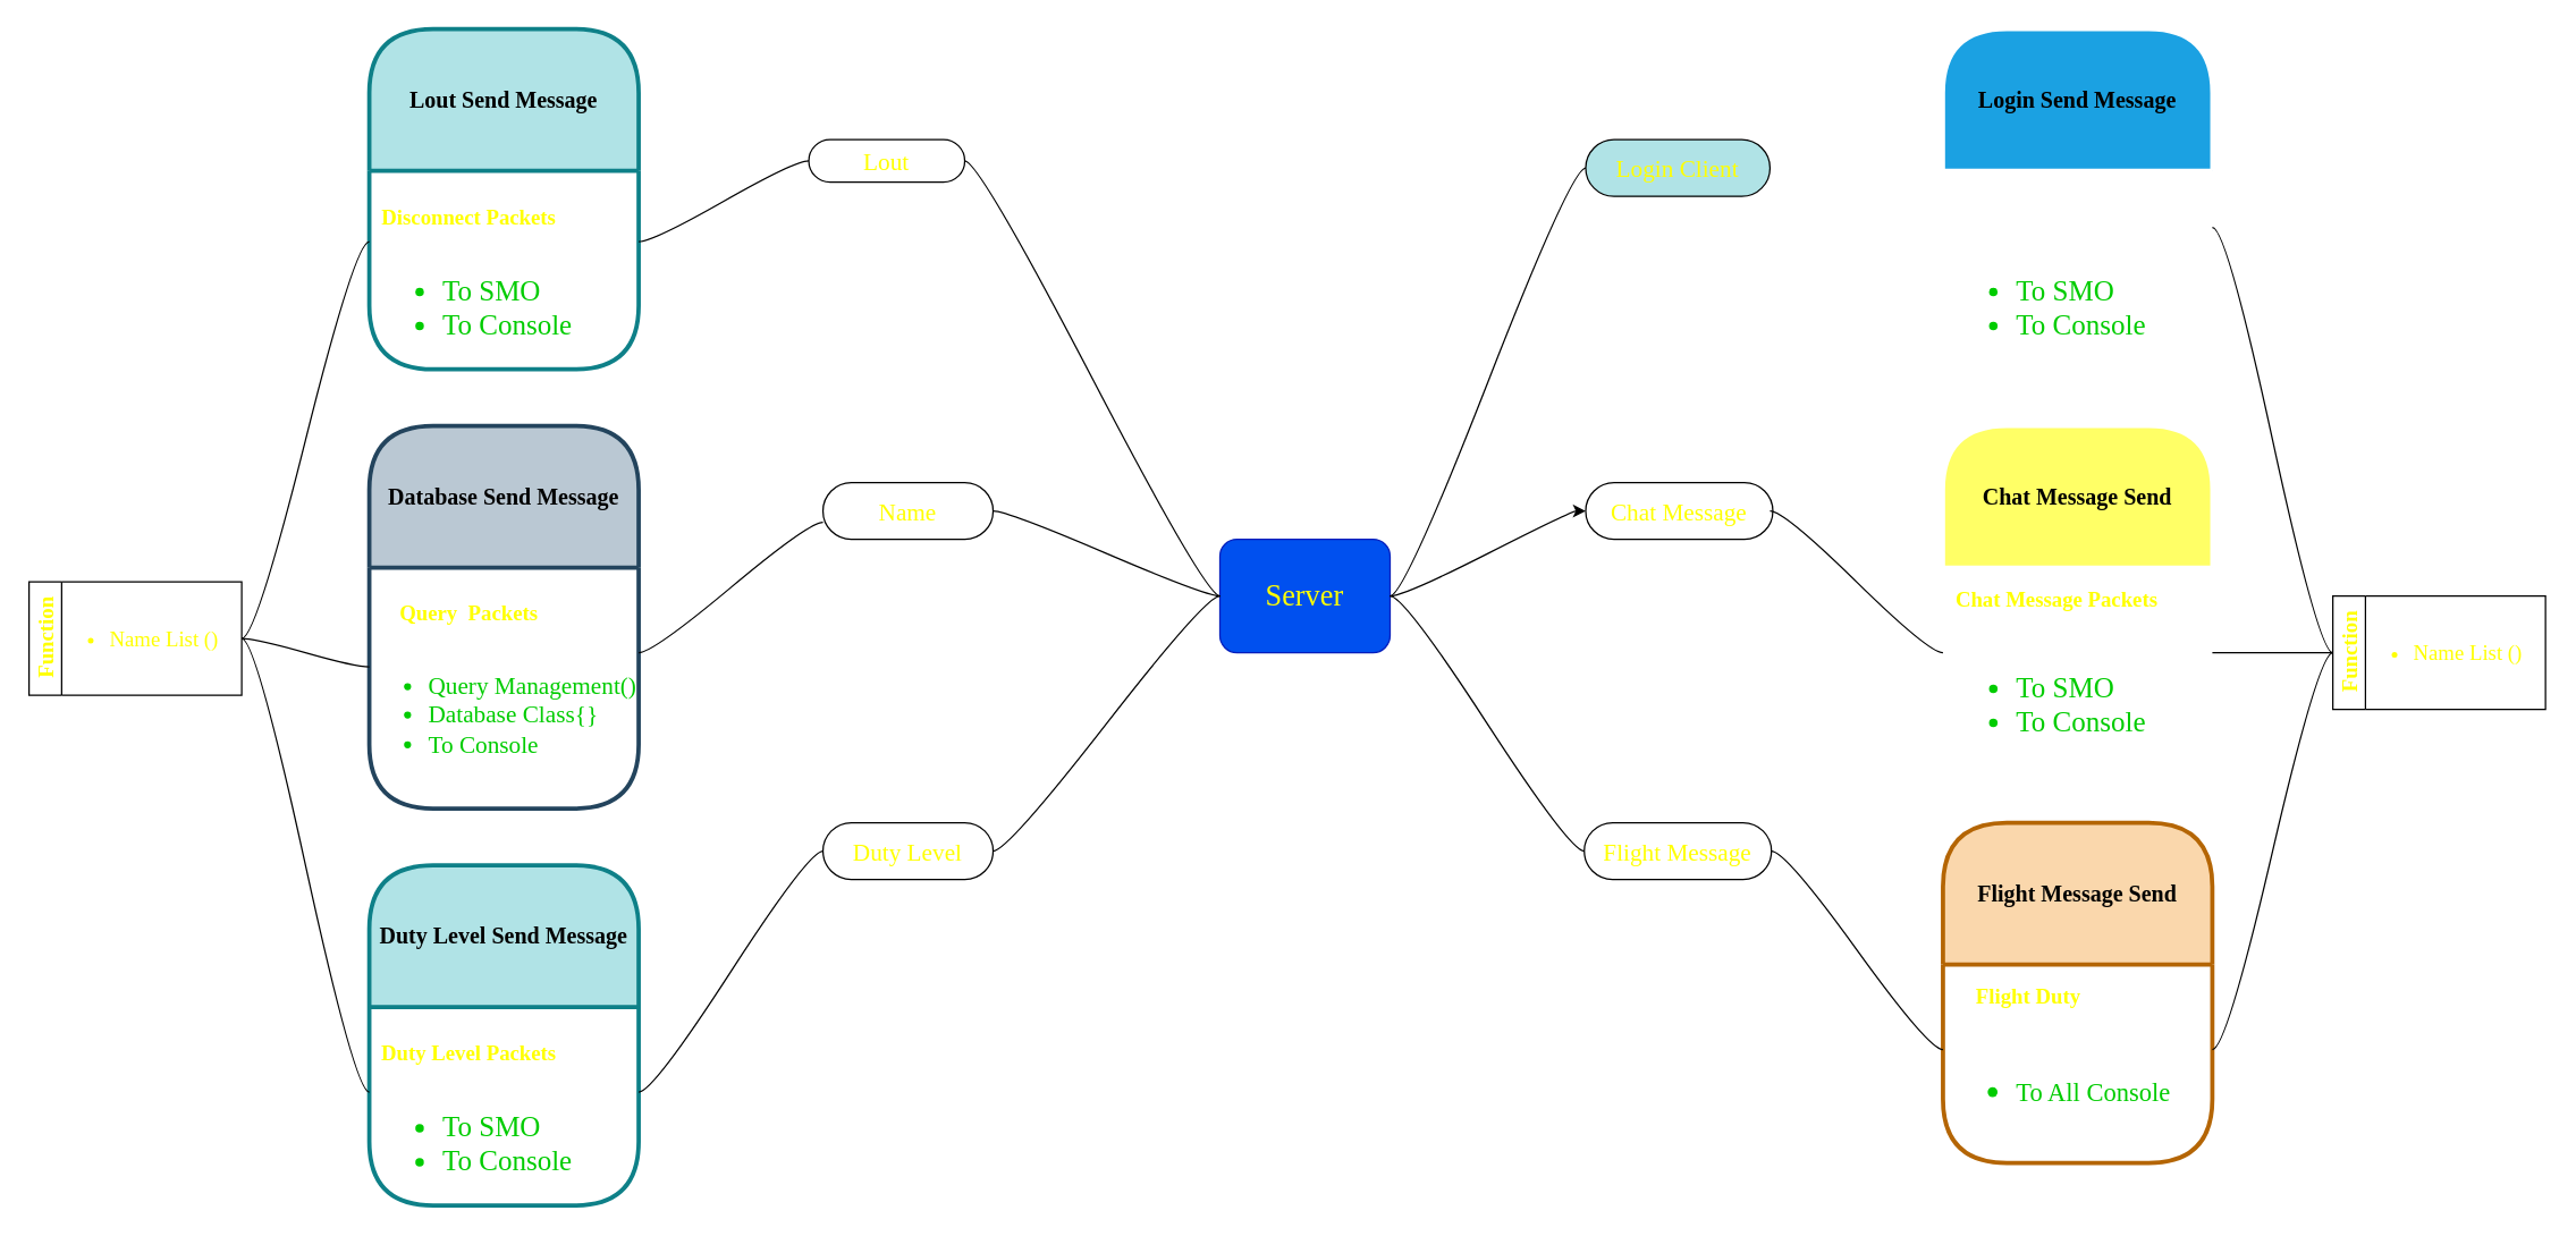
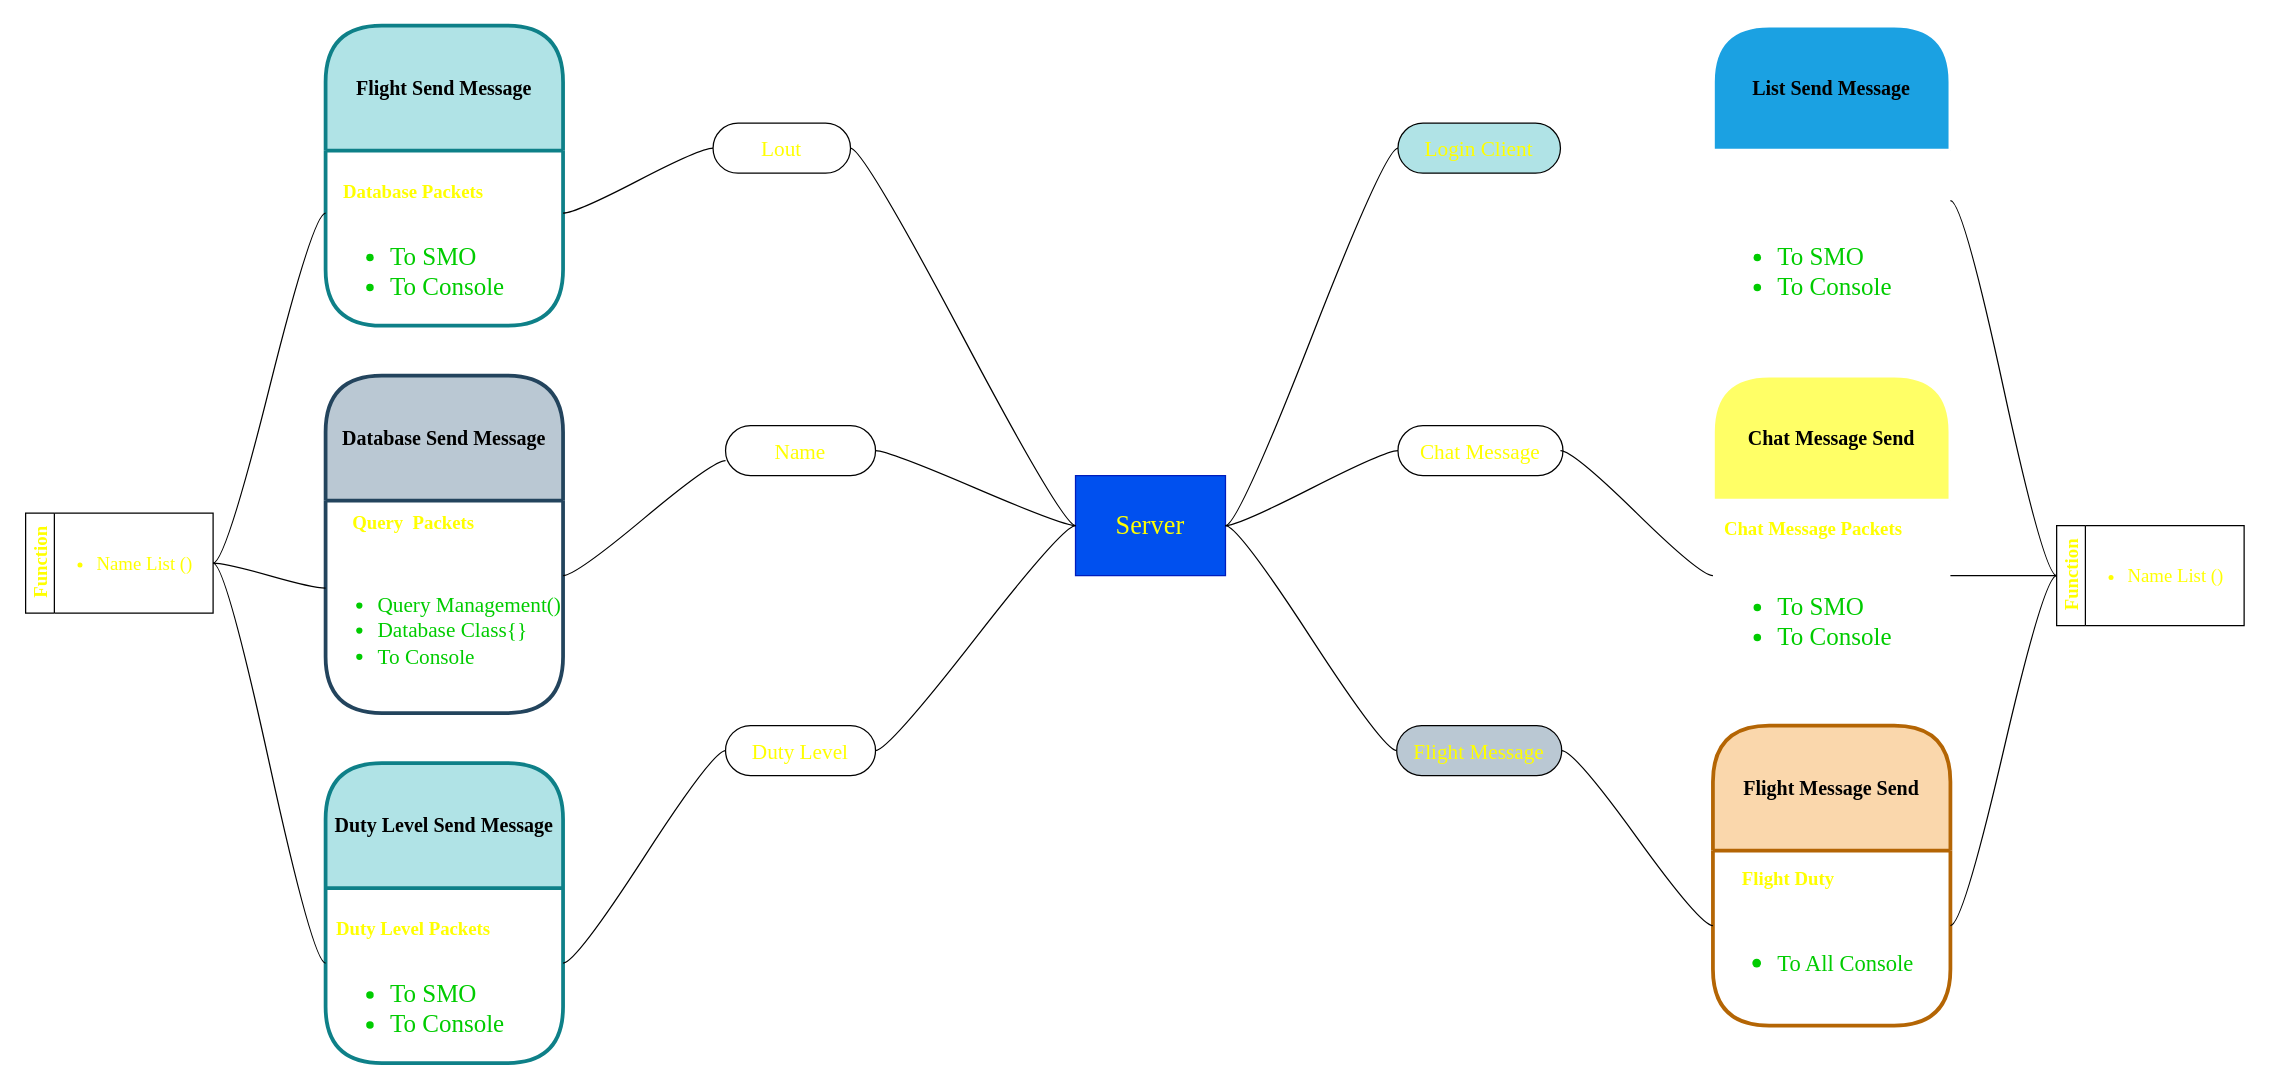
- <mxCell id="30" value="&lt;font color=&quot;#000000&quot;&gt;&lt;span style=&quot;font-size: 16px;&quot;&gt;Lout Send Message&lt;/span&gt;&lt;/font&gt;" style="swimlane;whiteSpace=wrap;html=1;rounded=1;shadow=0;glass=0;sketch=0;fontFamily=Times New Roman;fontSize=19;startSize=100;fillColor=#b0e3e6;strokeColor=#0e8088;strokeWidth=3;" vertex="1" parent="1"><mxGeometry x="260" y="20" width="190" height="240" as="geometry"><mxRectangle x="30" y="250" width="260" height="100" as="alternateBounds" /></mxGeometry></mxCell>
+ <mxCell id="30" value="&lt;font color=&quot;#000000&quot;&gt;&lt;span style=&quot;font-size: 16px;&quot;&gt;Flight Send Message&lt;/span&gt;&lt;/font&gt;" style="swimlane;whiteSpace=wrap;html=1;rounded=1;shadow=0;glass=0;sketch=0;fontFamily=Times New Roman;fontSize=19;startSize=100;fillColor=#b0e3e6;strokeColor=#0e8088;strokeWidth=3;" vertex="1" parent="1"><mxGeometry x="260" y="20" width="190" height="240" as="geometry"><mxRectangle x="30" y="250" width="260" height="100" as="alternateBounds" /></mxGeometry></mxCell>
- <mxCell id="15" value="&lt;font color=&quot;#000000&quot;&gt;&lt;span style=&quot;font-size: 16px;&quot;&gt;Login Send Message&lt;/span&gt;&lt;/font&gt;" style="swimlane;whiteSpace=wrap;html=1;rounded=1;shadow=0;glass=0;sketch=0;fontFamily=Times New Roman;fontSize=19;startSize=100;fillColor=#1ba1e2;fontColor=#ffffff;strokeColor=#FFFFFF;strokeWidth=3;" vertex="1" parent="1"><mxGeometry x="1370" y="20" width="190" height="240" as="geometry"><mxRectangle x="30" y="250" width="260" height="100" as="alternateBounds" /></mxGeometry></mxCell>
+ <mxCell id="15" value="&lt;font color=&quot;#000000&quot;&gt;&lt;span style=&quot;font-size: 16px;&quot;&gt;List Send Message&lt;/span&gt;&lt;/font&gt;" style="swimlane;whiteSpace=wrap;html=1;rounded=1;shadow=0;glass=0;sketch=0;fontFamily=Times New Roman;fontSize=19;startSize=100;fillColor=#1ba1e2;fontColor=#ffffff;strokeColor=#FFFFFF;strokeWidth=3;" vertex="1" parent="1"><mxGeometry x="1370" y="20" width="190" height="240" as="geometry"><mxRectangle x="30" y="250" width="260" height="100" as="alternateBounds" /></mxGeometry></mxCell>
- <mxCell id="9" value="&lt;span style=&quot;font-size: 17px;&quot;&gt;Lout&lt;/span&gt;" style="whiteSpace=wrap;html=1;rounded=1;arcSize=50;align=center;verticalAlign=middle;strokeWidth=1;autosize=1;spacing=4;treeFolding=1;treeMoving=1;newEdgeStyle={&quot;edgeStyle&quot;:&quot;entityRelationEdgeStyle&quot;,&quot;startArrow&quot;:&quot;none&quot;,&quot;endArrow&quot;:&quot;none&quot;,&quot;segment&quot;:10,&quot;curved&quot;:1};fontFamily=Times New Roman;fontSize=21;fontColor=#FFFF00;" vertex="1" parent="1"><mxGeometry x="570" y="98" width="110" height="30" as="geometry" /></mxCell>
+ <mxCell id="9" value="&lt;span style=&quot;font-size: 17px;&quot;&gt;Lout&lt;/span&gt;" style="whiteSpace=wrap;html=1;rounded=1;arcSize=50;align=center;verticalAlign=middle;strokeWidth=1;autosize=1;spacing=4;treeFolding=1;treeMoving=1;newEdgeStyle={&quot;edgeStyle&quot;:&quot;entityRelationEdgeStyle&quot;,&quot;startArrow&quot;:&quot;none&quot;,&quot;endArrow&quot;:&quot;none&quot;,&quot;segment&quot;:10,&quot;curved&quot;:1};fontFamily=Times New Roman;fontSize=21;fontColor=#FFFF00;" vertex="1" parent="1"><mxGeometry x="570" y="98" width="110" height="40" as="geometry" /></mxCell>
- <mxCell id="31" value="&lt;b style=&quot;&quot;&gt;&lt;font style=&quot;font-size: 15px;&quot;&gt;Disconnect Packets&lt;/font&gt;&lt;/b&gt;" style="text;strokeColor=none;fillColor=none;html=1;fontSize=24;fontStyle=1;verticalAlign=middle;align=center;rounded=1;shadow=0;glass=0;sketch=0;fontFamily=Times New Roman;fontColor=#FFFF00;" vertex="1" parent="30"><mxGeometry x="20" y="110" width="100" height="40" as="geometry" /></mxCell>
+ <mxCell id="31" value="&lt;b style=&quot;&quot;&gt;&lt;font style=&quot;font-size: 15px;&quot;&gt;Database Packets&lt;/font&gt;&lt;/b&gt;" style="text;strokeColor=none;fillColor=none;html=1;fontSize=24;fontStyle=1;verticalAlign=middle;align=center;rounded=1;shadow=0;glass=0;sketch=0;fontFamily=Times New Roman;fontColor=#FFFF00;" vertex="1" parent="30"><mxGeometry x="20" y="110" width="100" height="40" as="geometry" /></mxCell>
- <mxCell id="6" value="" style="edgeStyle=entityRelationEdgeStyle;startArrow=none;endArrow=classic;segment=10;curved=1;rounded=0;fontFamily=Times New Roman;fontSize=21;fontColor=#FFFF00;exitX=1;exitY=0.5;exitDx=0;exitDy=0;entryX=0;entryY=0.5;entryDx=0;entryDy=0;" edge="1" parent="1" source="2" target="5"><mxGeometry relative="1" as="geometry"><mxPoint x="990" y="430" as="sourcePoint" /><mxPoint x="1128" y="128" as="targetPoint" /></mxGeometry></mxCell>
+ <mxCell id="6" value="" style="edgeStyle=entityRelationEdgeStyle;startArrow=none;endArrow=none;segment=10;curved=1;rounded=0;fontFamily=Times New Roman;fontSize=21;fontColor=#FFFF00;exitX=1;exitY=0.5;exitDx=0;exitDy=0;entryX=0;entryY=0.5;entryDx=0;entryDy=0;" edge="1" parent="1" source="2" target="5"><mxGeometry relative="1" as="geometry"><mxPoint x="990" y="430" as="sourcePoint" /><mxPoint x="1128" y="128" as="targetPoint" /></mxGeometry></mxCell>
- <mxCell id="2" value="&lt;font color=&quot;#ffff00&quot; style=&quot;font-size: 21px;&quot; face=&quot;Times New Roman&quot;&gt;Server&lt;/font&gt;" style="whiteSpace=wrap;html=1;fillColor=#0050ef;fontColor=#ffffff;strokeColor=#001DBC;rounded=1;" parent="1" vertex="1"><mxGeometry x="860" y="380" width="120" height="80" as="geometry" /></mxCell>
+ <mxCell id="2" value="&lt;font color=&quot;#ffff00&quot; style=&quot;font-size: 21px;&quot; face=&quot;Times New Roman&quot;&gt;Server&lt;/font&gt;" style="rounded=0;whiteSpace=wrap;html=1;fillColor=#0050ef;fontColor=#ffffff;strokeColor=#001DBC;" parent="1" vertex="1"><mxGeometry x="860" y="380" width="120" height="80" as="geometry" /></mxCell>
- <mxCell id="35" value="&lt;b style=&quot;&quot;&gt;&lt;font style=&quot;font-size: 15px;&quot;&gt;Query&amp;nbsp; Packets&lt;/font&gt;&lt;/b&gt;" style="text;strokeColor=none;fillColor=none;html=1;fontSize=24;fontStyle=1;verticalAlign=middle;align=center;rounded=1;shadow=0;glass=0;sketch=0;fontFamily=Times New Roman;fontColor=#FFFF00;" vertex="1" parent="34"><mxGeometry x="20" y="110" width="100" height="40" as="geometry" /></mxCell>
+ <mxCell id="35" value="&lt;b style=&quot;&quot;&gt;&lt;font style=&quot;font-size: 15px;&quot;&gt;Query&amp;nbsp; Packets&lt;/font&gt;&lt;/b&gt;" style="text;strokeColor=none;fillColor=none;html=1;fontSize=24;fontStyle=1;verticalAlign=middle;align=center;rounded=1;shadow=0;glass=0;sketch=0;fontFamily=Times New Roman;fontColor=#FFFF00;" vertex="1" parent="34"><mxGeometry x="20" y="95" width="100" height="40" as="geometry" /></mxCell>
- <mxCell id="7" value="&lt;span style=&quot;font-size: 17px;&quot;&gt;Flight Message&lt;/span&gt;" style="whiteSpace=wrap;html=1;rounded=1;arcSize=50;align=center;verticalAlign=middle;strokeWidth=1;autosize=1;spacing=4;treeFolding=1;treeMoving=1;newEdgeStyle={&quot;edgeStyle&quot;:&quot;entityRelationEdgeStyle&quot;,&quot;startArrow&quot;:&quot;none&quot;,&quot;endArrow&quot;:&quot;none&quot;,&quot;segment&quot;:10,&quot;curved&quot;:1};fontFamily=Times New Roman;fontSize=21;fontColor=#FFFF00;" vertex="1" parent="1"><mxGeometry x="1117" y="580" width="132" height="40" as="geometry" /></mxCell>
+ <mxCell id="7" value="&lt;span style=&quot;font-size: 17px;&quot;&gt;Flight Message&lt;/span&gt;" style="whiteSpace=wrap;html=1;rounded=1;arcSize=50;align=center;verticalAlign=middle;strokeWidth=1;autosize=1;spacing=4;treeFolding=1;treeMoving=1;newEdgeStyle={&quot;edgeStyle&quot;:&quot;entityRelationEdgeStyle&quot;,&quot;startArrow&quot;:&quot;none&quot;,&quot;endArrow&quot;:&quot;none&quot;,&quot;segment&quot;:10,&quot;curved&quot;:1};fontFamily=Times New Roman;fontSize=21;fontColor=#FFFF00;fillColor=#bac8d3;" vertex="1" parent="1"><mxGeometry x="1117" y="580" width="132" height="40" as="geometry" /></mxCell>
